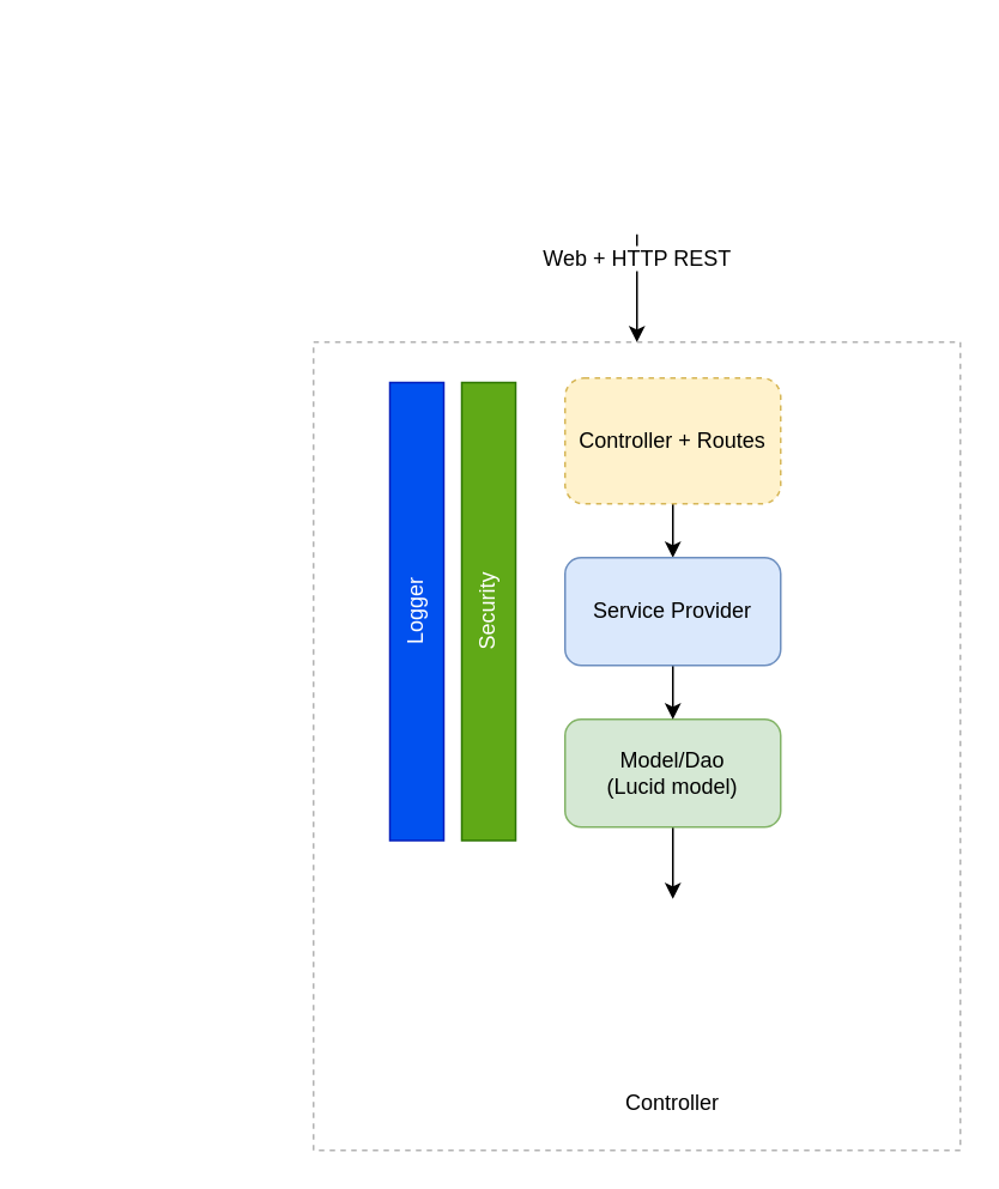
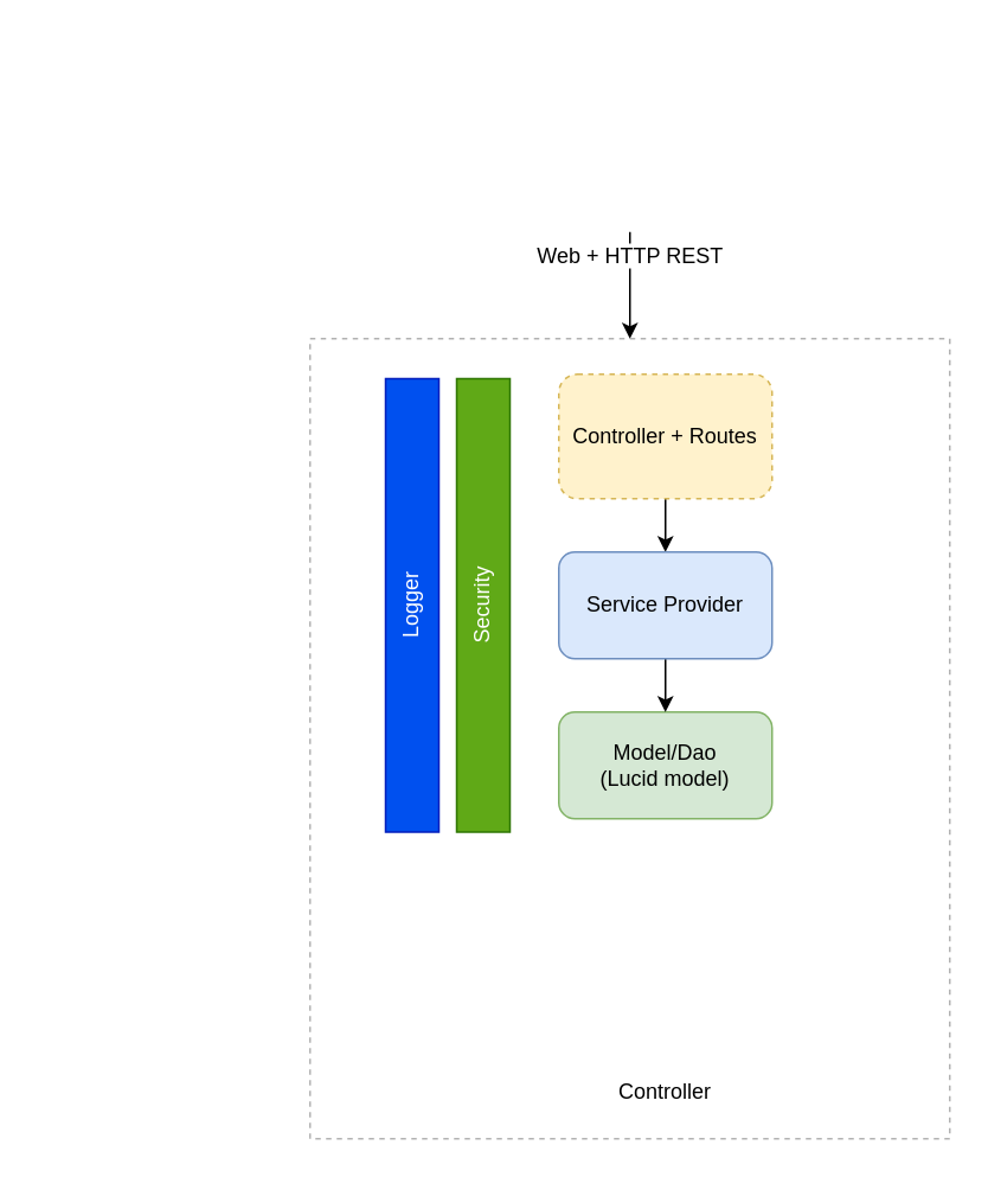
- <mxCell id="8" style="edgeStyle=orthogonalEdgeStyle;rounded=0;orthogonalLoop=1;jettySize=auto;html=1;entryX=0.5;entryY=0;entryDx=0;entryDy=0;" edge="1" parent="1" source="9" target="10"><mxGeometry relative="1" as="geometry" /></mxCell>
